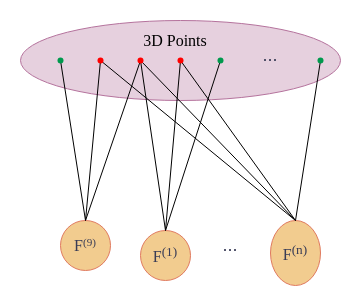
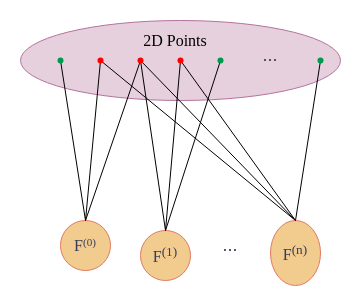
- <mxCell id="24" value="3D Points" style="text;html=1;strokeColor=none;fillColor=none;align=center;verticalAlign=middle;whiteSpace=wrap;rounded=0;fontColor=#000000;fontSize=16;fontFamily=Times New Roman;" vertex="1" parent="1"><mxGeometry x="120" y="30" width="110" height="20" as="geometry" /></mxCell>
+ <mxCell id="24" value="2D Points" style="text;html=1;strokeColor=none;fillColor=none;align=center;verticalAlign=middle;whiteSpace=wrap;rounded=0;fontColor=#000000;fontSize=16;fontFamily=Times New Roman;" vertex="1" parent="1"><mxGeometry x="120" y="30" width="110" height="20" as="geometry" /></mxCell>
- <mxCell id="3" value="F&lt;span style=&quot;font-size: 13.333px;&quot;&gt;&lt;sup&gt;(9)&lt;/sup&gt;&lt;/span&gt;" style="ellipse;whiteSpace=wrap;html=1;aspect=fixed;fillColor=#F2CC8F;strokeColor=#E07A5F;fontFamily=Times New Roman;fontSize=16;labelBackgroundColor=none;fontColor=#393C56;" vertex="1" parent="1"><mxGeometry x="60" y="220" width="50" height="50" as="geometry" /></mxCell>
+ <mxCell id="3" value="F&lt;span style=&quot;font-size: 13.333px;&quot;&gt;&lt;sup&gt;(0)&lt;/sup&gt;&lt;/span&gt;" style="ellipse;whiteSpace=wrap;html=1;aspect=fixed;fillColor=#F2CC8F;strokeColor=#E07A5F;fontFamily=Times New Roman;fontSize=16;labelBackgroundColor=none;fontColor=#393C56;" vertex="1" parent="1"><mxGeometry x="60" y="220" width="50" height="50" as="geometry" /></mxCell>
